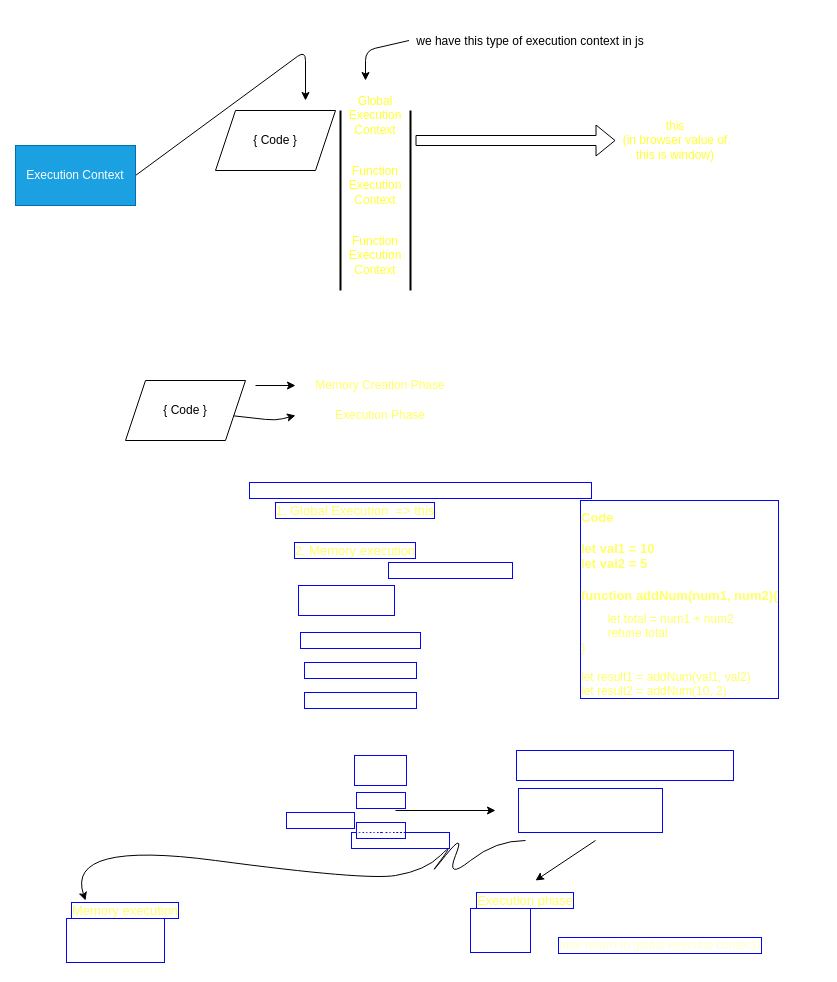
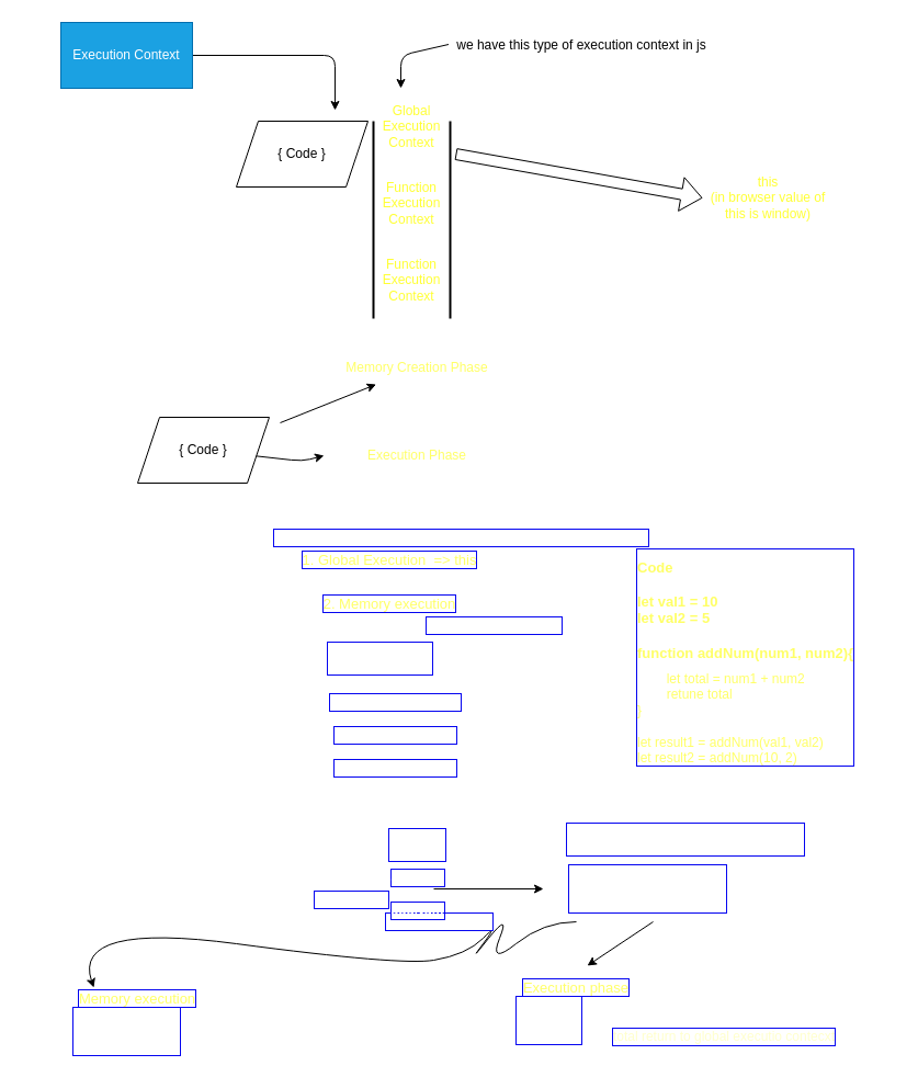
- <mxCell id="7" value="this &lt;br&gt;(in browser value of this is window)" style="text;html=1;strokeColor=none;fillColor=none;align=center;verticalAlign=middle;whiteSpace=wrap;rounded=0;fontColor=#FFFF33;" parent="1" vertex="1"><mxGeometry x="615" y="122.5" width="120" height="35" as="geometry" /></mxCell>
+ <mxCell id="7" value="this &lt;br&gt;(in browser value of this is window)" style="text;html=1;strokeColor=none;fillColor=none;align=center;verticalAlign=middle;whiteSpace=wrap;rounded=0;fontColor=#FFFF33;" parent="1" vertex="1"><mxGeometry x="640" y="162.5" width="120" height="35" as="geometry" /></mxCell>
- <mxCell id="3" value="Execution Context" style="rounded=0;whiteSpace=wrap;html=1;fillColor=#1ba1e2;fontColor=#ffffff;strokeColor=#006EAF;" parent="1" vertex="1"><mxGeometry x="15" y="145" width="120" height="60" as="geometry" /></mxCell>
+ <mxCell id="3" value="Execution Context" style="rounded=0;whiteSpace=wrap;html=1;fillColor=#1ba1e2;fontColor=#ffffff;strokeColor=#006EAF;" parent="1" vertex="1"><mxGeometry x="55" y="20" width="120" height="60" as="geometry" /></mxCell>
- <mxCell id="15" value="Memory Creation Phase" style="text;html=1;align=center;verticalAlign=middle;whiteSpace=wrap;rounded=0;fillColor=none;gradientColor=none;fontColor=#FFFF66;" parent="1" vertex="1"><mxGeometry x="295" y="370" width="170" height="30" as="geometry" /></mxCell>
+ <mxCell id="15" value="Memory Creation Phase" style="text;html=1;align=center;verticalAlign=middle;whiteSpace=wrap;rounded=0;fillColor=none;gradientColor=none;fontColor=#FFFF66;" parent="1" vertex="1"><mxGeometry x="295" y="320" width="170" height="30" as="geometry" /></mxCell>
